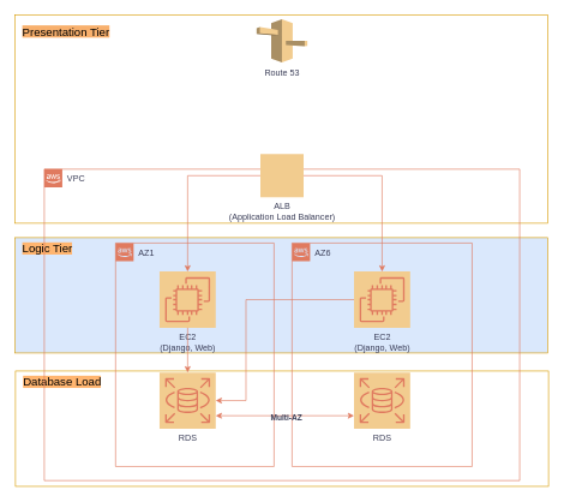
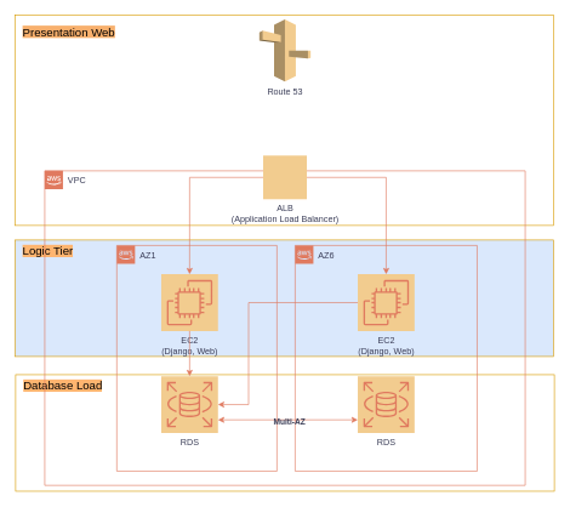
- <mxCell id="8" value="Route 53" style="outlineConnect=0;dashed=0;verticalLabelPosition=bottom;verticalAlign=top;align=center;html=1;shape=mxgraph.aws3.route_53;fillColor=#F2CC8F;labelBackgroundColor=none;strokeColor=#E07A5F;fontColor=#393C56;rounded=0;" vertex="1" parent="1"><mxGeometry x="355.75" y="26" width="70.5" height="60" as="geometry" /></mxCell>
+ <mxCell id="8" value="Route 53" style="outlineConnect=0;dashed=0;verticalLabelPosition=bottom;verticalAlign=top;align=center;html=1;shape=mxgraph.aws3.route_53;fillColor=#F2CC8F;labelBackgroundColor=none;strokeColor=#E07A5F;fontColor=#393C56;rounded=0;" vertex="1" parent="1"><mxGeometry x="355.75" y="26" width="70.5" height="85.5" as="geometry" /></mxCell>
- <mxCell id="4" value="&lt;div&gt;&lt;font style=&quot;font-size: 16px;&quot;&gt;&amp;nbsp; &lt;span style=&quot;background-color: light-dark(rgb(248, 176, 109), rgb(237, 237, 237));&quot;&gt;Presentation Tier&lt;/span&gt;&lt;/font&gt;&lt;/div&gt;&lt;div&gt;&lt;br&gt;&lt;/div&gt;&lt;div&gt;&lt;br&gt;&lt;/div&gt;&lt;div&gt;&lt;br&gt;&lt;/div&gt;&lt;div&gt;&lt;br&gt;&lt;/div&gt;&lt;div&gt;&lt;br&gt;&lt;/div&gt;&lt;div&gt;&lt;br&gt;&lt;/div&gt;&lt;div&gt;&lt;br&gt;&lt;/div&gt;&lt;div&gt;&lt;br&gt;&lt;/div&gt;&lt;div&gt;&lt;br&gt;&lt;/div&gt;&lt;div&gt;&lt;br&gt;&lt;/div&gt;&lt;div&gt;&lt;br&gt;&lt;/div&gt;&lt;div&gt;&lt;br&gt;&lt;/div&gt;&lt;div&gt;&lt;br&gt;&lt;/div&gt;&lt;div&gt;&lt;br&gt;&lt;/div&gt;&lt;div&gt;&lt;br&gt;&lt;/div&gt;&lt;div&gt;&lt;br&gt;&lt;/div&gt;&lt;div&gt;&lt;br&gt;&lt;/div&gt;" style="rounded=0;whiteSpace=wrap;html=1;fillColor=#FFFFFF;strokeColor=#d79b00;align=left;labelBorderColor=none;" vertex="1" parent="1"><mxGeometry x="20" y="20" width="740" height="289" as="geometry" /></mxCell>
+ <mxCell id="4" value="&lt;div&gt;&lt;font style=&quot;font-size: 16px;&quot;&gt;&amp;nbsp; &lt;span style=&quot;background-color: light-dark(rgb(248, 176, 109), rgb(237, 237, 237));&quot;&gt;Presentation Web&lt;/span&gt;&lt;/font&gt;&lt;/div&gt;&lt;div&gt;&lt;br&gt;&lt;/div&gt;&lt;div&gt;&lt;br&gt;&lt;/div&gt;&lt;div&gt;&lt;br&gt;&lt;/div&gt;&lt;div&gt;&lt;br&gt;&lt;/div&gt;&lt;div&gt;&lt;br&gt;&lt;/div&gt;&lt;div&gt;&lt;br&gt;&lt;/div&gt;&lt;div&gt;&lt;br&gt;&lt;/div&gt;&lt;div&gt;&lt;br&gt;&lt;/div&gt;&lt;div&gt;&lt;br&gt;&lt;/div&gt;&lt;div&gt;&lt;br&gt;&lt;/div&gt;&lt;div&gt;&lt;br&gt;&lt;/div&gt;&lt;div&gt;&lt;br&gt;&lt;/div&gt;&lt;div&gt;&lt;br&gt;&lt;/div&gt;&lt;div&gt;&lt;br&gt;&lt;/div&gt;&lt;div&gt;&lt;br&gt;&lt;/div&gt;&lt;div&gt;&lt;br&gt;&lt;/div&gt;&lt;div&gt;&lt;br&gt;&lt;/div&gt;" style="rounded=0;whiteSpace=wrap;html=1;fillColor=#FFFFFF;strokeColor=#d79b00;align=left;labelBorderColor=none;" vertex="1" parent="1"><mxGeometry x="20" y="20" width="740" height="289" as="geometry" /></mxCell>
